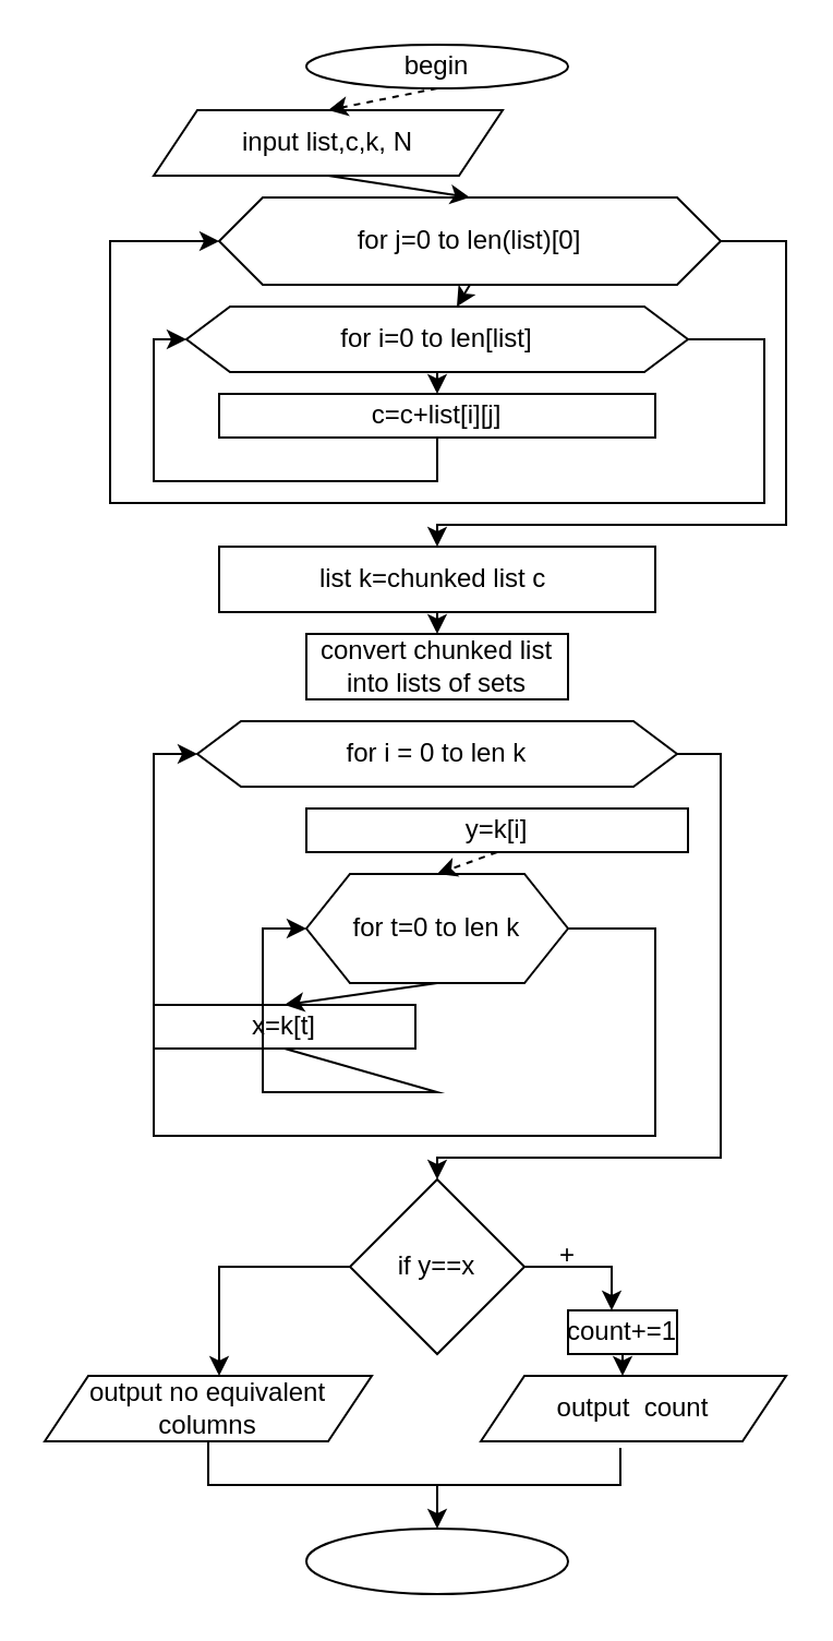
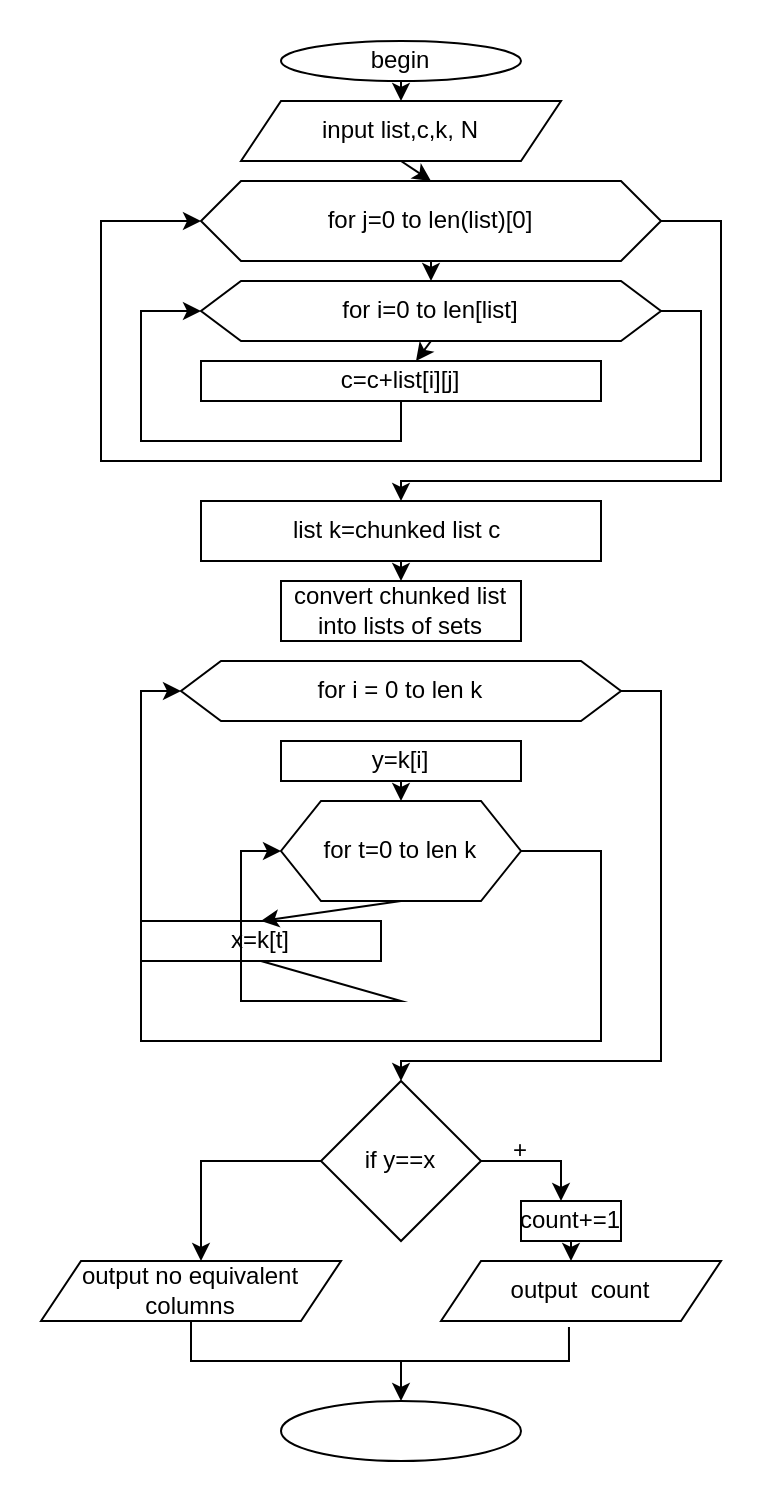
- <mxCell id="3" value="input list,c,k, N" style="shape=parallelogram;perimeter=parallelogramPerimeter;whiteSpace=wrap;html=1;fixedSize=1;" vertex="1" parent="1"><mxGeometry x="70" y="50" width="160" height="30" as="geometry" /></mxCell>
+ <mxCell id="3" value="input list,c,k, N" style="shape=parallelogram;perimeter=parallelogramPerimeter;whiteSpace=wrap;html=1;fixedSize=1;" vertex="1" parent="1"><mxGeometry x="120" y="50" width="160" height="30" as="geometry" /></mxCell>
- <mxCell id="7" value="for i=0 to len[list]" style="shape=hexagon;perimeter=hexagonPerimeter2;whiteSpace=wrap;html=1;fixedSize=1;" vertex="1" parent="1"><mxGeometry x="85" y="140" width="230" height="30" as="geometry" /></mxCell>
+ <mxCell id="7" value="for i=0 to len[list]" style="shape=hexagon;perimeter=hexagonPerimeter2;whiteSpace=wrap;html=1;fixedSize=1;" vertex="1" parent="1"><mxGeometry x="100" y="140" width="230" height="30" as="geometry" /></mxCell>
- <mxCell id="18" value="y=k[i]" style="rounded=0;whiteSpace=wrap;html=1;" vertex="1" parent="1"><mxGeometry x="140" y="370" width="175" height="20" as="geometry" /></mxCell>
+ <mxCell id="18" value="y=k[i]" style="rounded=0;whiteSpace=wrap;html=1;" vertex="1" parent="1"><mxGeometry x="140" y="370" width="120" height="20" as="geometry" /></mxCell>
